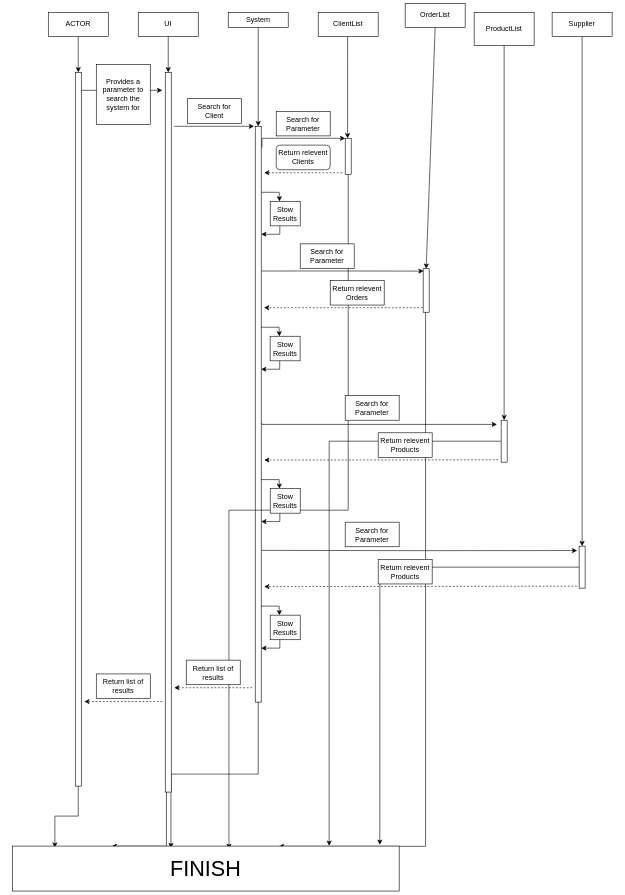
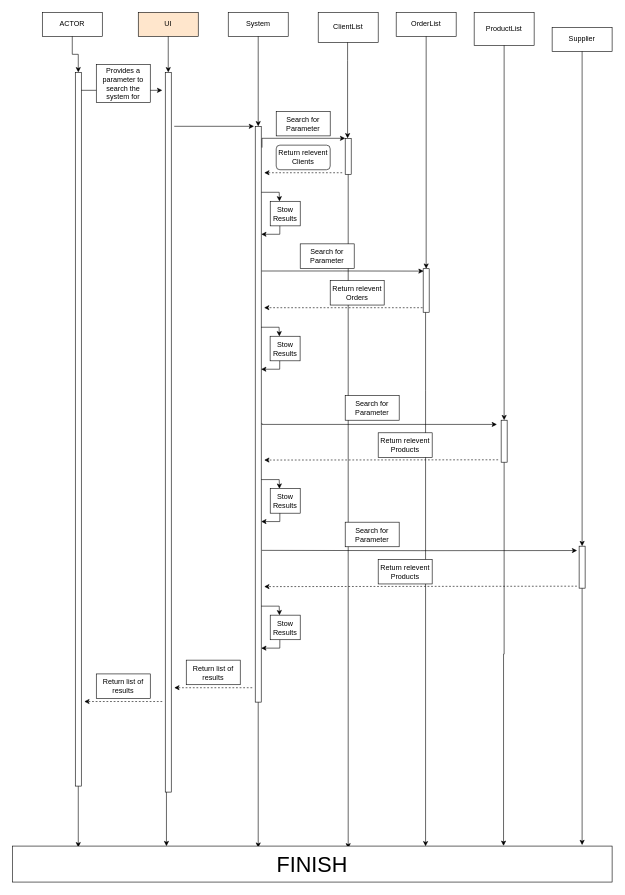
- <mxCell id="29" value="&lt;div&gt;OrderList&lt;/div&gt;" style="rounded=0;whiteSpace=wrap;html=1;" vertex="1" parent="1"><mxGeometry x="675" y="5" width="100" height="40" as="geometry" /></mxCell>
+ <mxCell id="29" value="&lt;div&gt;OrderList&lt;/div&gt;" style="rounded=0;whiteSpace=wrap;html=1;" vertex="1" parent="1"><mxGeometry x="660" y="20" width="100" height="40" as="geometry" /></mxCell>
- <mxCell id="11" value="&lt;div&gt;System&lt;/div&gt;" style="rounded=0;whiteSpace=wrap;html=1;" parent="1" vertex="1"><mxGeometry x="380" y="20" width="100" height="25" as="geometry" /></mxCell>
+ <mxCell id="11" value="&lt;div&gt;System&lt;/div&gt;" style="rounded=0;whiteSpace=wrap;html=1;" parent="1" vertex="1"><mxGeometry x="380" y="20" width="100" height="40" as="geometry" /></mxCell>
- <mxCell id="7" value="&lt;div&gt;ACTOR&lt;/div&gt;" style="rounded=0;whiteSpace=wrap;html=1;" parent="1" vertex="1"><mxGeometry x="80" y="20" width="100" height="40" as="geometry" /></mxCell>
+ <mxCell id="7" value="&lt;div&gt;ACTOR&lt;/div&gt;" style="rounded=0;whiteSpace=wrap;html=1;" parent="1" vertex="1"><mxGeometry x="70" y="20" width="100" height="40" as="geometry" /></mxCell>
- <mxCell id="9" value="UI" style="rounded=0;whiteSpace=wrap;html=1;" parent="1" vertex="1"><mxGeometry x="230" y="20" width="100" height="40" as="geometry" /></mxCell>
+ <mxCell id="9" value="UI" style="rounded=0;whiteSpace=wrap;html=1;fillColor=#ffe6cc;" parent="1" vertex="1"><mxGeometry x="230" y="20" width="100" height="40" as="geometry" /></mxCell>
- <mxCell id="26" value="&lt;div&gt;ClientList&lt;/div&gt;" style="rounded=0;whiteSpace=wrap;html=1;" vertex="1" parent="1"><mxGeometry x="530" y="20" width="100" height="40" as="geometry" /></mxCell>
+ <mxCell id="26" value="&lt;div&gt;ClientList&lt;/div&gt;" style="rounded=0;whiteSpace=wrap;html=1;" vertex="1" parent="1"><mxGeometry x="530" y="20" width="100" height="50" as="geometry" /></mxCell>
- <mxCell id="35" value="&lt;div&gt;Supplier&lt;/div&gt;" style="rounded=0;whiteSpace=wrap;html=1;" vertex="1" parent="1"><mxGeometry x="920" y="20" width="100" height="40" as="geometry" /></mxCell>
+ <mxCell id="35" value="&lt;div&gt;Supplier&lt;/div&gt;" style="rounded=0;whiteSpace=wrap;html=1;" vertex="1" parent="1"><mxGeometry x="920" y="45" width="100" height="40" as="geometry" /></mxCell>
- <mxCell id="24" value="Provides a parameter to search the system for" style="rounded=0;whiteSpace=wrap;html=1;strokeColor=#000000;" parent="1" vertex="1"><mxGeometry x="160" y="107" width="90" height="100" as="geometry" /></mxCell>
+ <mxCell id="24" value="Provides a parameter to search the system for" style="rounded=0;whiteSpace=wrap;html=1;strokeColor=#000000;" parent="1" vertex="1"><mxGeometry x="160" y="107" width="90" height="63" as="geometry" /></mxCell>
- <mxCell id="21" value="Search for Client" style="rounded=0;whiteSpace=wrap;html=1;strokeColor=#000000;" parent="1" vertex="1"><mxGeometry x="312" y="164" width="90" height="41" as="geometry" /></mxCell>
- <mxCell id="43" value="&lt;font style=&quot;font-size: 36px&quot;&gt;FINISH&lt;/font&gt;" style="rounded=0;whiteSpace=wrap;html=1;fillColor=#ffffff;strokeColor=#000000;" vertex="1" parent="1"><mxGeometry x="20" y="1410" width="645" height="75" as="geometry" /></mxCell>
+ <mxCell id="43" value="&lt;font style=&quot;font-size: 36px&quot;&gt;FINISH&lt;/font&gt;" style="rounded=0;whiteSpace=wrap;html=1;fillColor=#ffffff;strokeColor=#000000;" vertex="1" parent="1"><mxGeometry x="20" y="1410" width="1000" height="60" as="geometry" /></mxCell>
